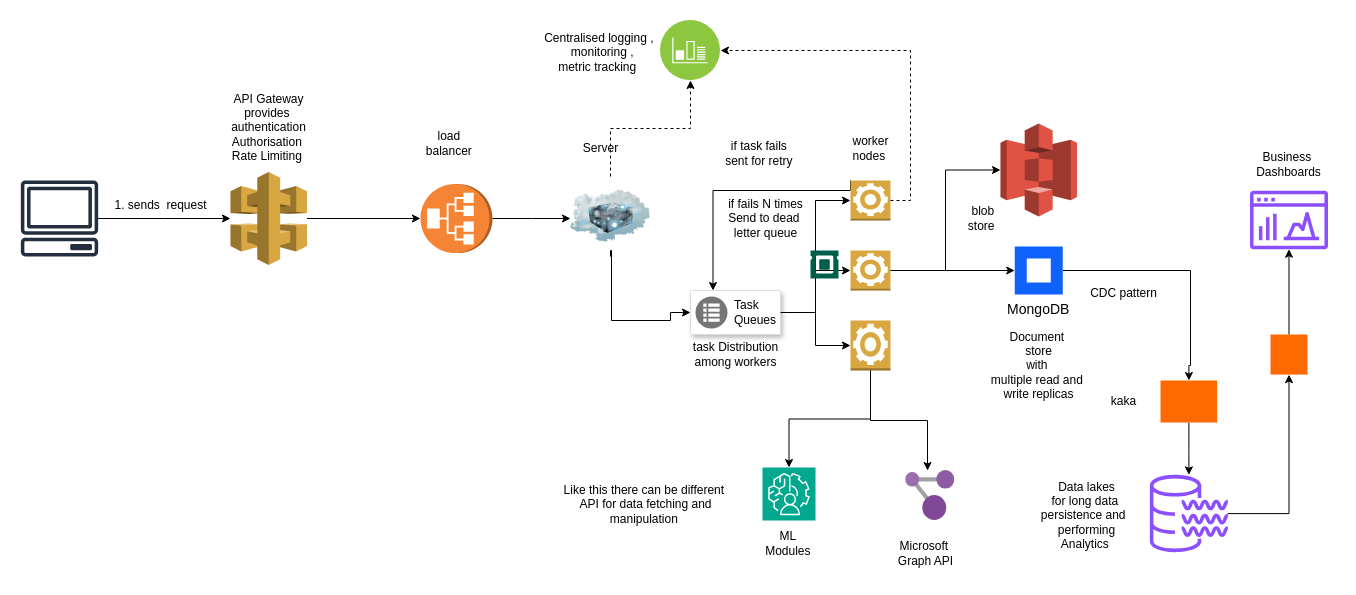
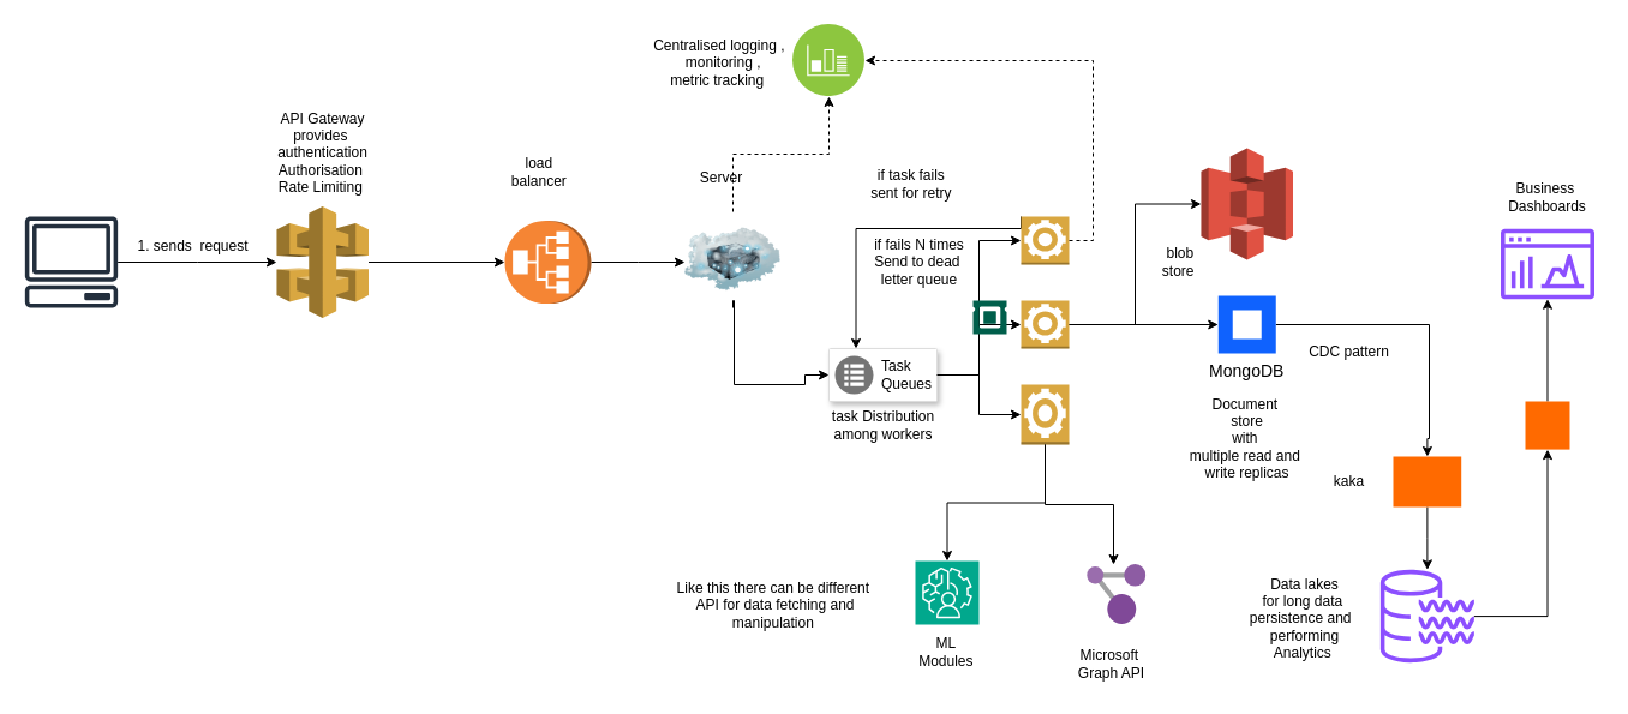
- <mxCell id="28" value="worker &lt;br&gt;nodes&amp;nbsp;" style="text;html=1;align=center;verticalAlign=middle;resizable=0;points=[];autosize=1;strokeColor=none;fillColor=none;" vertex="1" parent="1"><mxGeometry x="840" y="128" width="60" height="40" as="geometry" /></mxCell>
